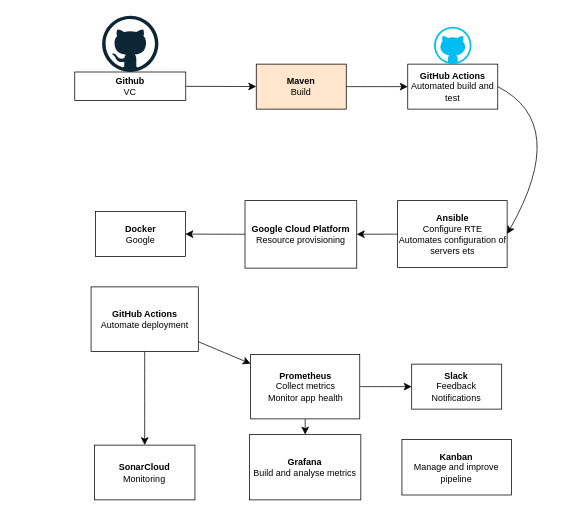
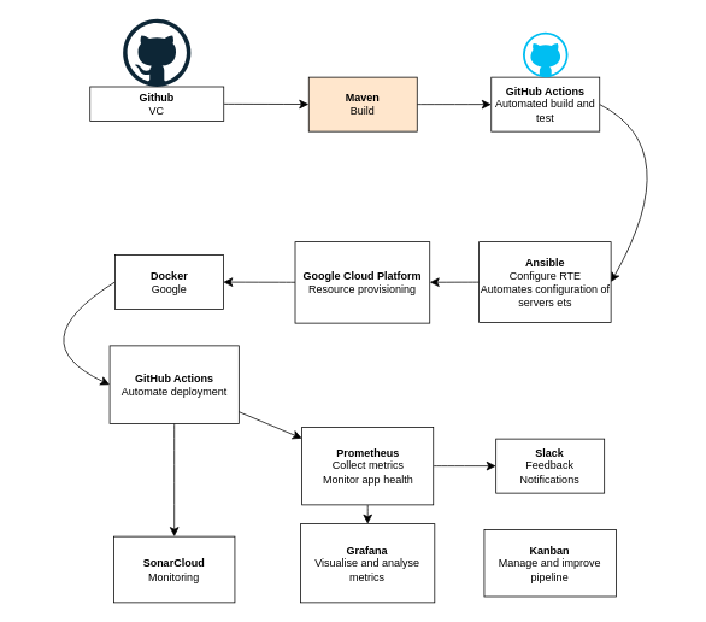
+ <mxCell id="8" value="" style="edgeStyle=none;curved=1;rounded=0;orthogonalLoop=1;jettySize=auto;html=1;fontSize=12;startSize=8;endSize=8;exitX=0;exitY=0.5;exitDx=0;exitDy=0;entryX=0;entryY=0.5;entryDx=0;entryDy=0;" parent="1" source="9" target="16" edge="1"><mxGeometry relative="1" as="geometry"><Array as="points"><mxPoint x="20" y="378" /></Array></mxGeometry></mxCell>
- <mxCell id="22" value="&lt;b&gt;Grafana&lt;/b&gt;&lt;div&gt;Build and analyse metrics&lt;/div&gt;" style="rounded=0;whiteSpace=wrap;html=1;" parent="1" vertex="1"><mxGeometry x="332.06" y="579" width="148.37" height="87" as="geometry" /></mxCell>
+ <mxCell id="22" value="&lt;b&gt;Grafana&lt;/b&gt;&lt;div&gt;Visualise and analyse metrics&lt;/div&gt;" style="rounded=0;whiteSpace=wrap;html=1;" parent="1" vertex="1"><mxGeometry x="332.06" y="579" width="148.37" height="87" as="geometry" /></mxCell>
